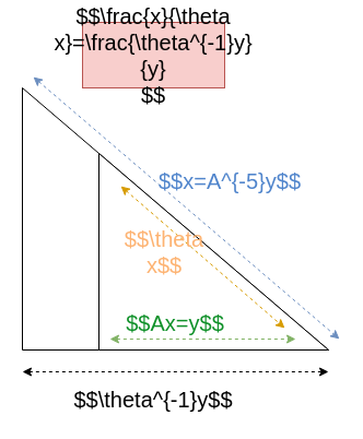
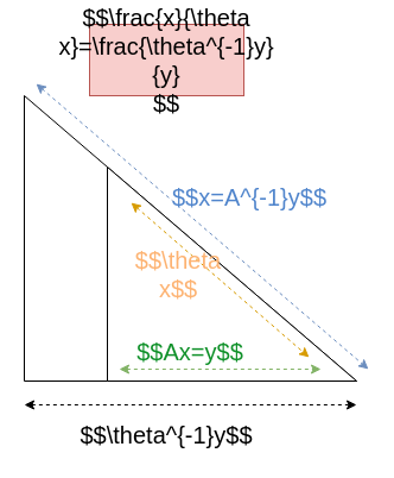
- <mxCell id="5" value="$$x=A^{-5}y$$" style="text;strokeColor=none;align=center;fillColor=none;html=1;verticalAlign=middle;whiteSpace=wrap;rounded=0;fontSize=20;fontColor=#5085CC;" vertex="1" parent="1"><mxGeometry x="180" y="150" width="60" height="30" as="geometry" /></mxCell>
+ <mxCell id="5" value="$$x=A^{-1}y$$" style="text;strokeColor=none;align=center;fillColor=none;html=1;verticalAlign=middle;whiteSpace=wrap;rounded=0;fontSize=20;fontColor=#5085CC;" vertex="1" parent="1"><mxGeometry x="180" y="150" width="60" height="30" as="geometry" /></mxCell>
